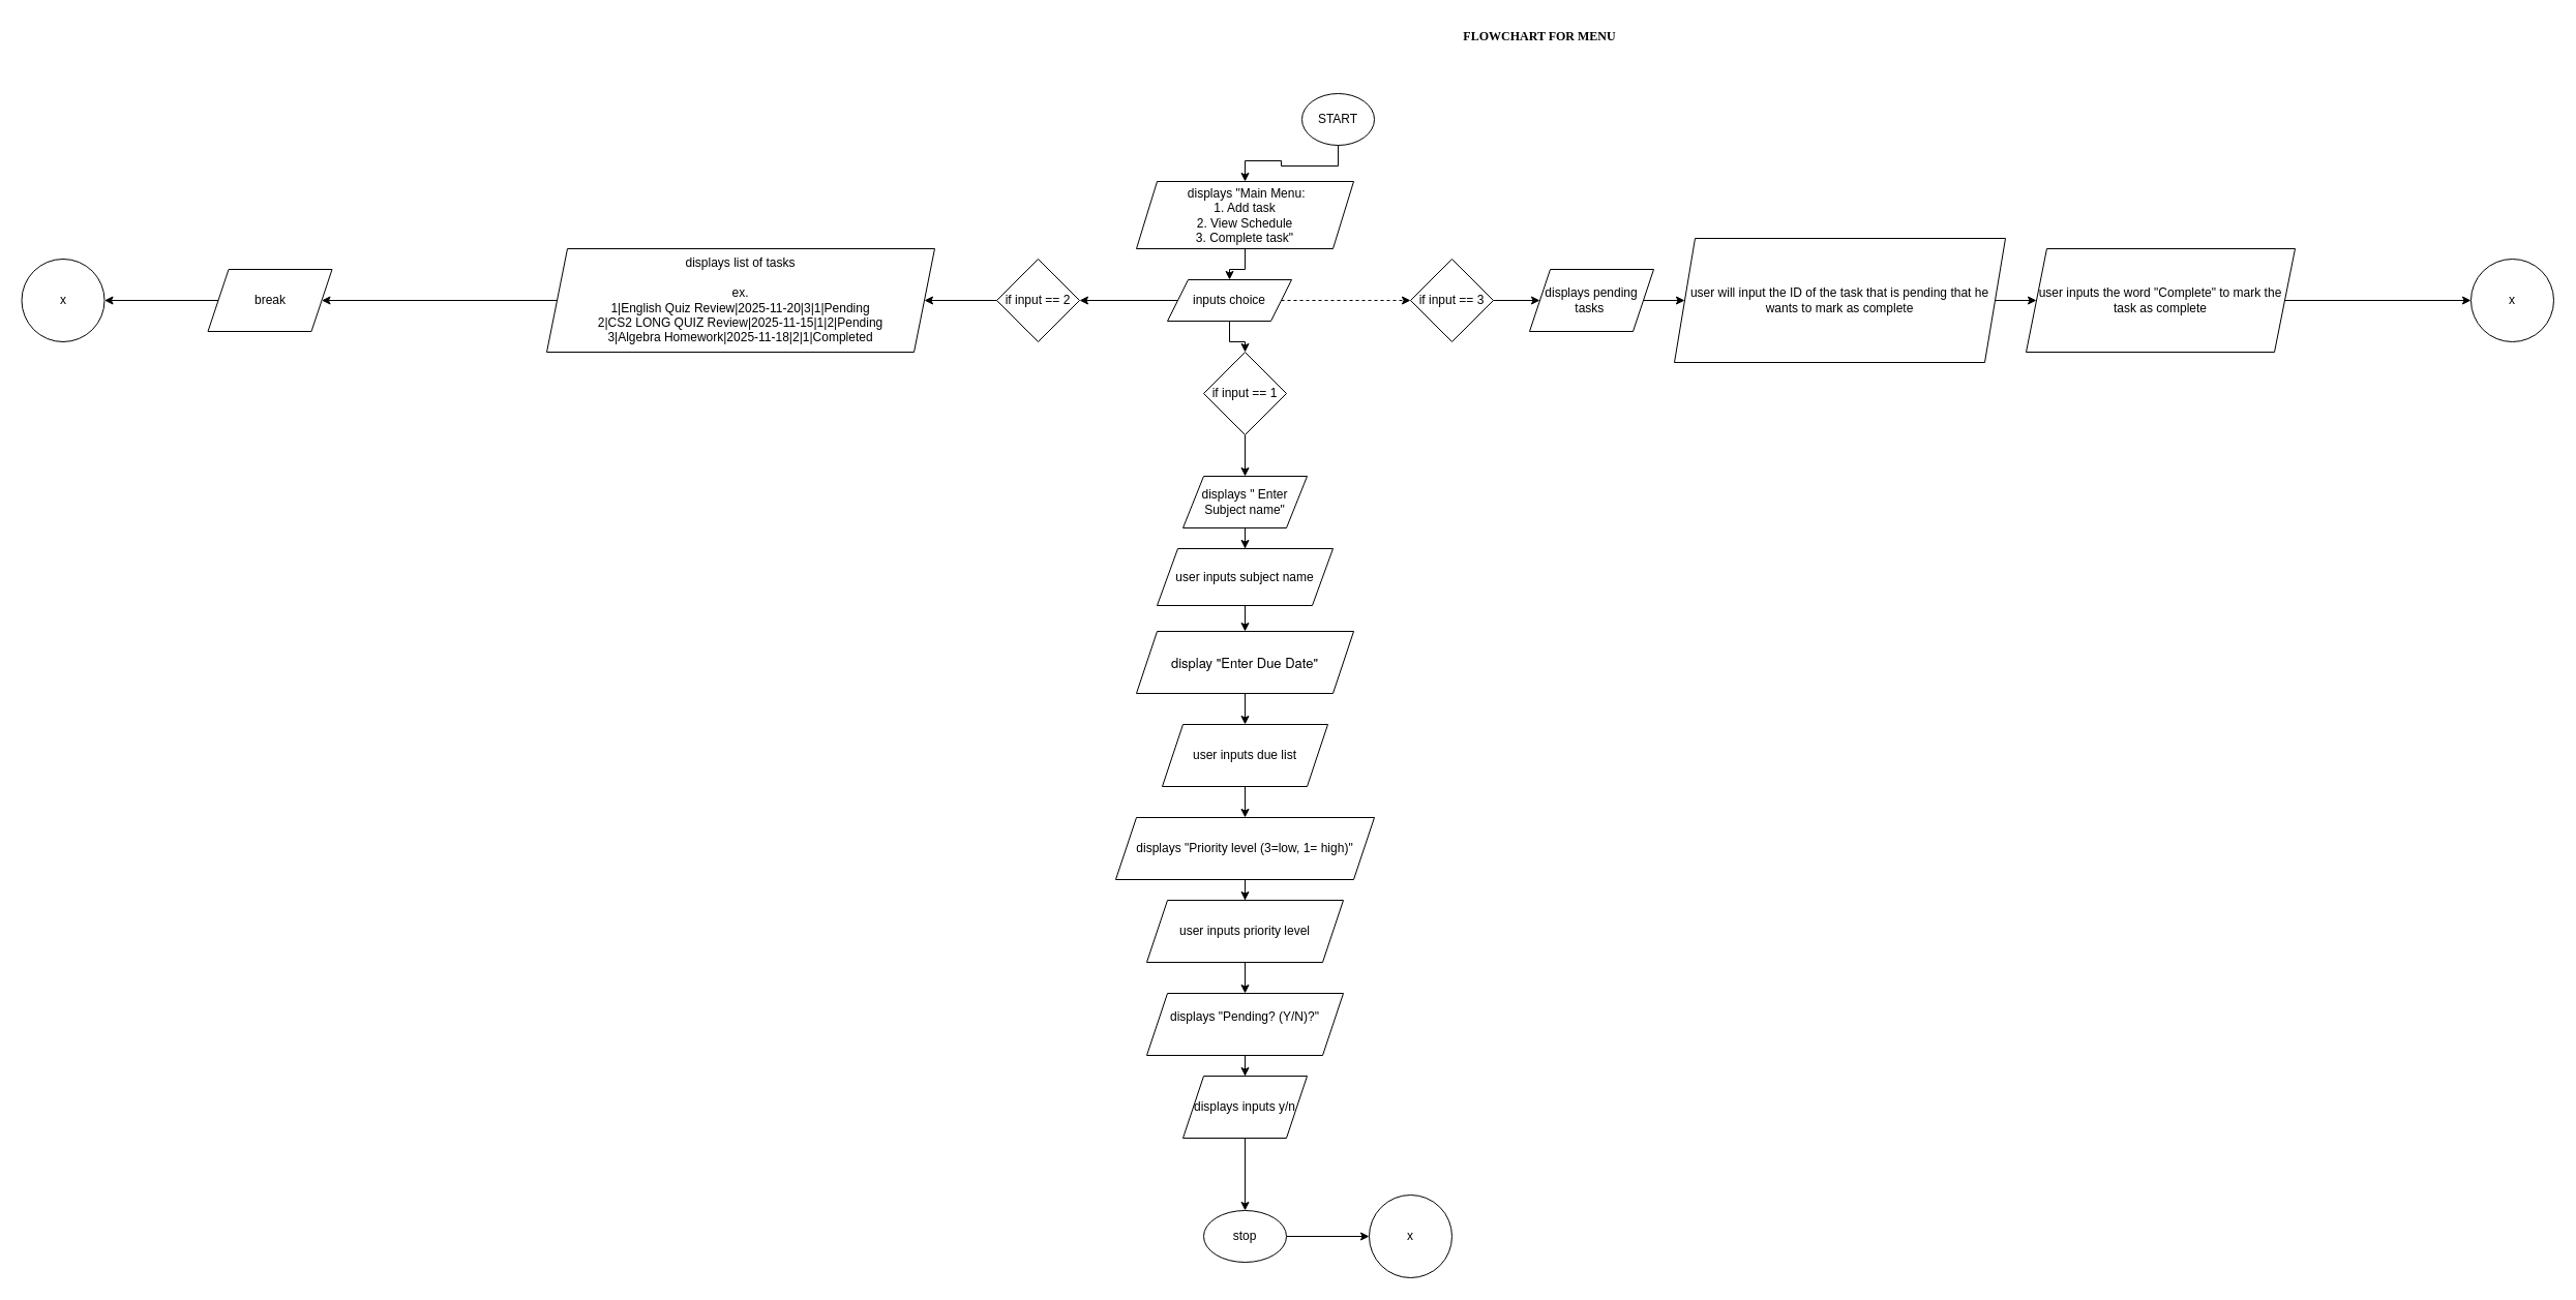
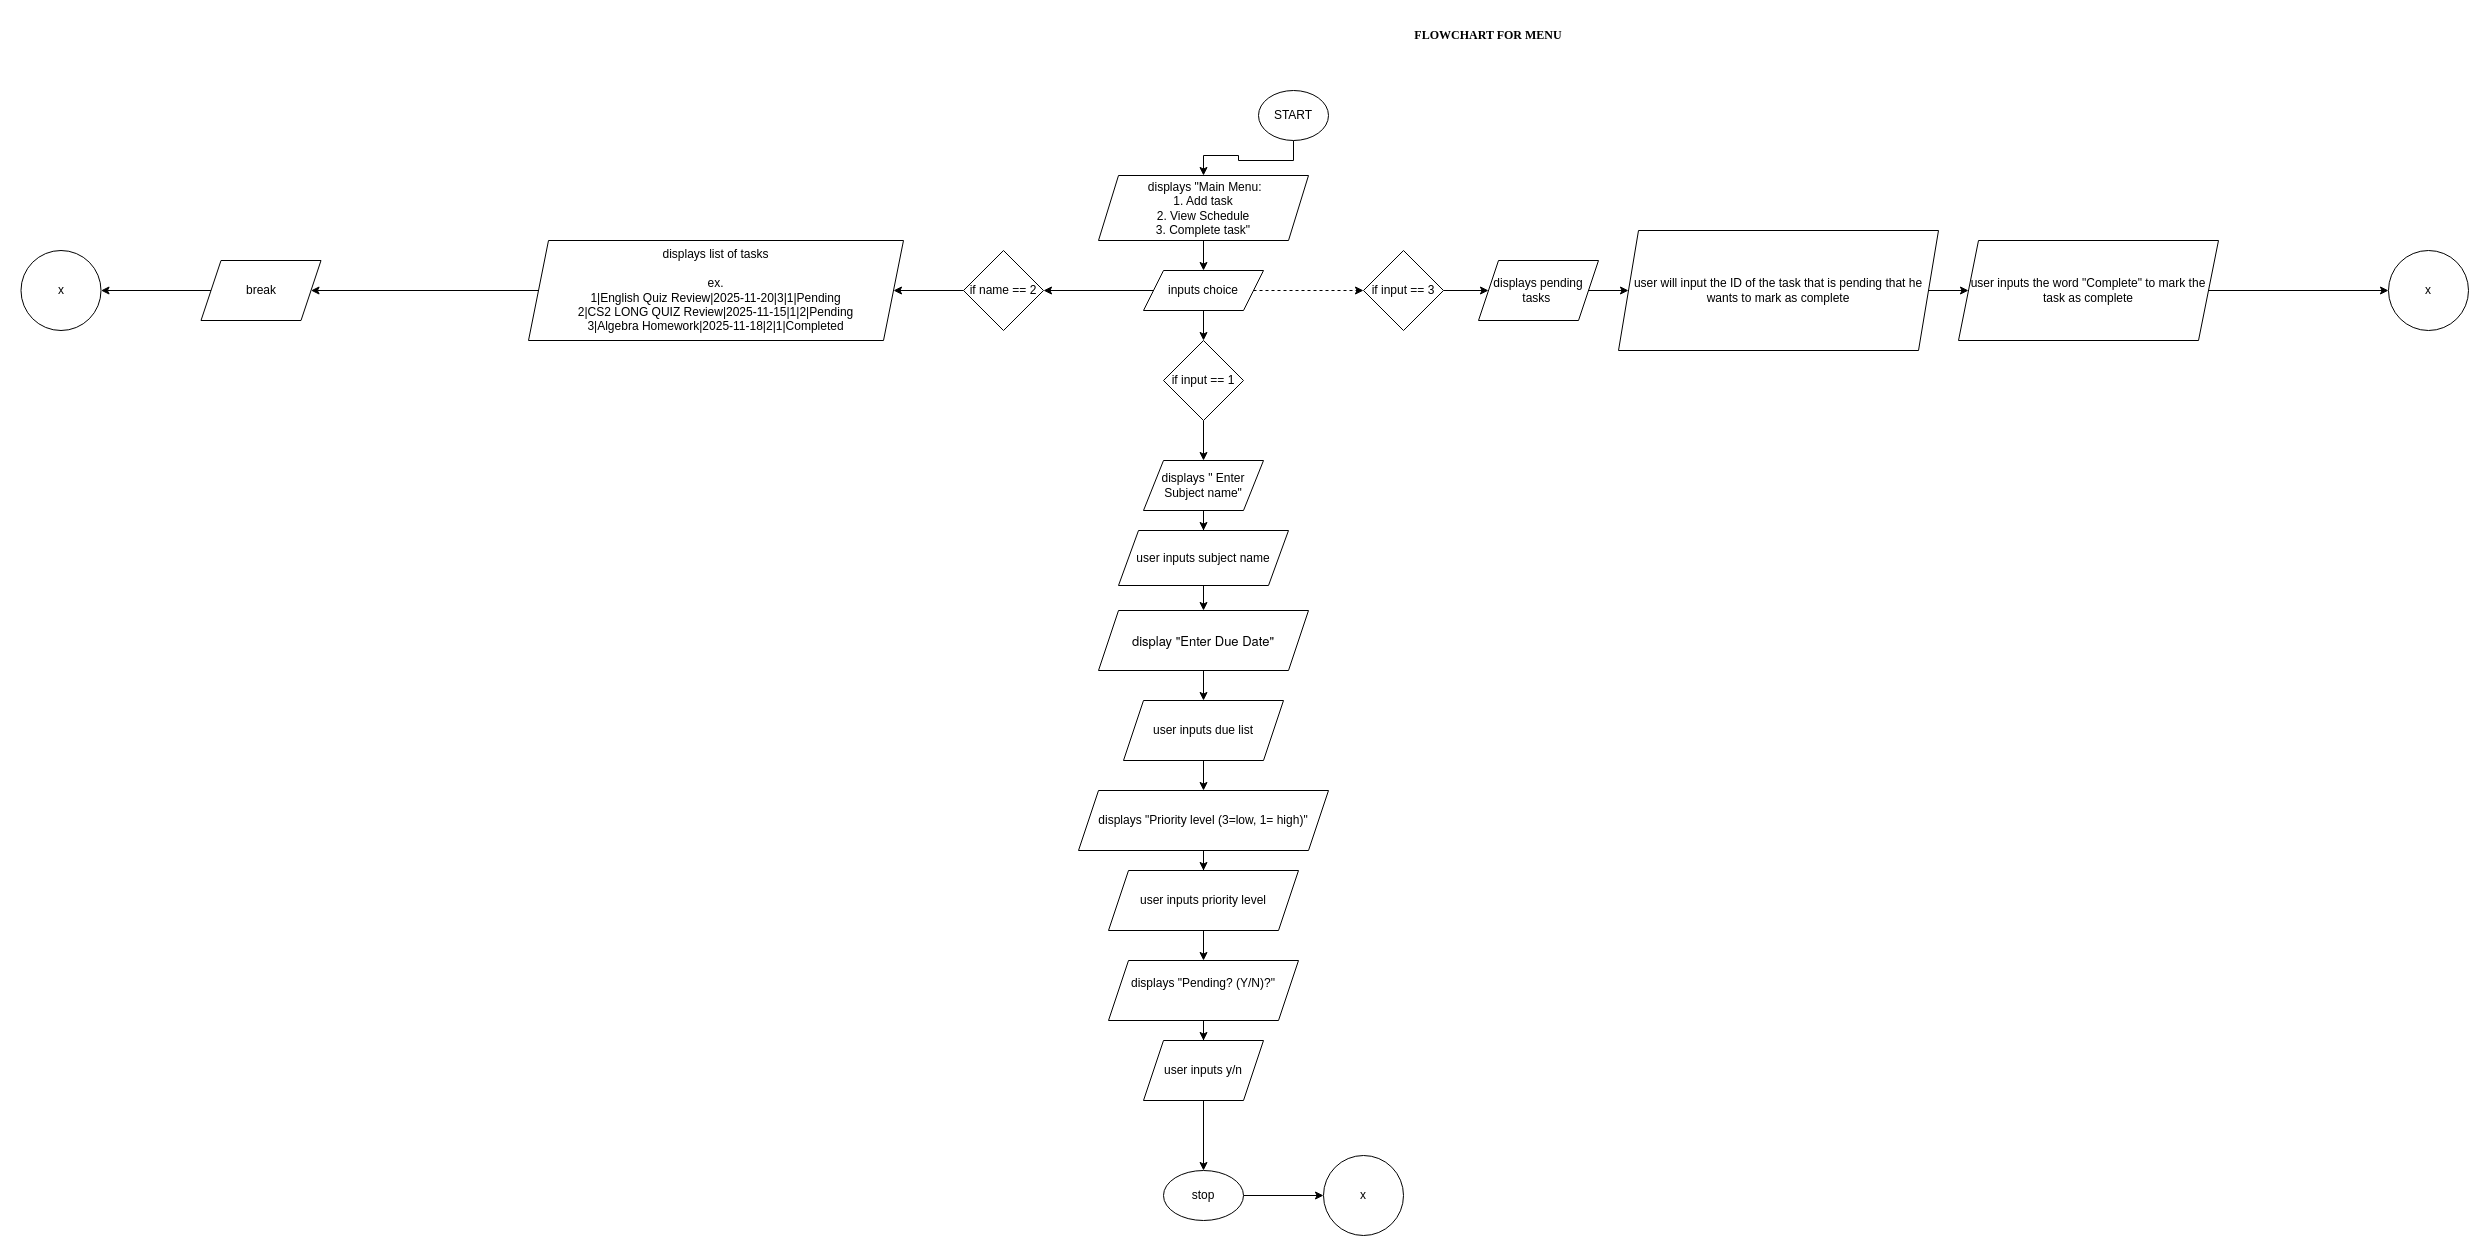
- <mxCell id="32" value="if input == 2" style="rhombus;whiteSpace=wrap;html=1;" vertex="1" parent="1"><mxGeometry x="963" y="250" width="80" height="80" as="geometry" /></mxCell>
+ <mxCell id="32" value="if name == 2" style="rhombus;whiteSpace=wrap;html=1;" vertex="1" parent="1"><mxGeometry x="963" y="250" width="80" height="80" as="geometry" /></mxCell>
- <mxCell id="10" value="inputs choice" style="shape=parallelogram;perimeter=parallelogramPerimeter;whiteSpace=wrap;html=1;fixedSize=1;" vertex="1" parent="1"><mxGeometry x="1128" y="270" width="120" height="40" as="geometry" /></mxCell>
+ <mxCell id="10" value="inputs choice" style="shape=parallelogram;perimeter=parallelogramPerimeter;whiteSpace=wrap;html=1;fixedSize=1;" vertex="1" parent="1"><mxGeometry x="1143" y="270" width="120" height="40" as="geometry" /></mxCell>
- <mxCell id="28" value="displays inputs y/n" style="shape=parallelogram;perimeter=parallelogramPerimeter;whiteSpace=wrap;html=1;fixedSize=1;" vertex="1" parent="1"><mxGeometry x="1143" y="1040" width="120" height="60" as="geometry" /></mxCell>
+ <mxCell id="28" value="user inputs y/n" style="shape=parallelogram;perimeter=parallelogramPerimeter;whiteSpace=wrap;html=1;fixedSize=1;" vertex="1" parent="1"><mxGeometry x="1143" y="1040" width="120" height="60" as="geometry" /></mxCell>
